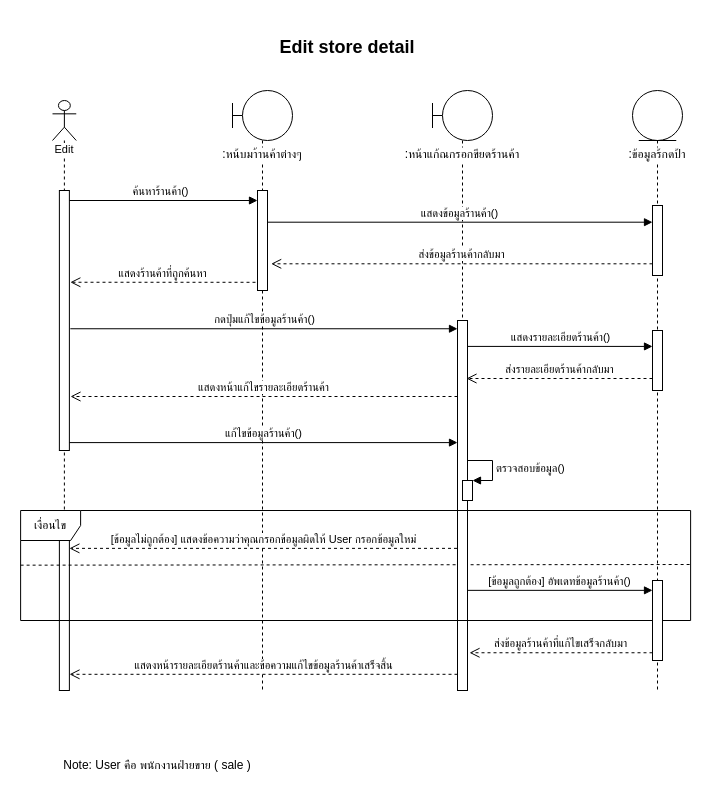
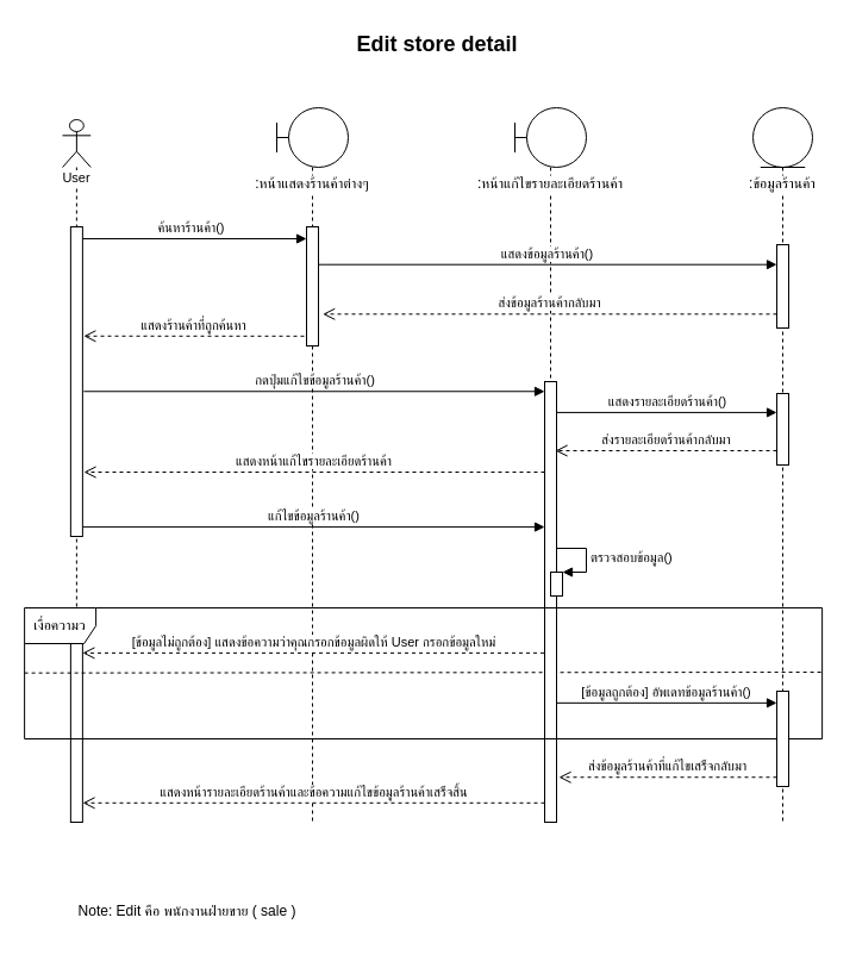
- <mxCell id="2" value="Edit store detail" style="rounded=1;fontStyle=1;fillColor=none;strokeColor=none;fontSize=18;strokeWidth=1;" parent="1" vertex="1"><mxGeometry x="272" y="30" width="150" height="30" as="geometry" /></mxCell>
+ <mxCell id="2" value="Edit store detail" style="rounded=1;fontStyle=1;fillColor=none;strokeColor=none;fontSize=18;strokeWidth=1;" parent="1" vertex="1"><mxGeometry x="292" y="20" width="150" height="30" as="geometry" /></mxCell>
- <mxCell id="4" value="Edit" style="shape=umlLifeline;participant=umlActor;perimeter=lifelinePerimeter;whiteSpace=wrap;html=1;container=1;collapsible=0;recursiveResize=0;verticalAlign=top;spacingTop=36;labelBackgroundColor=#ffffff;outlineConnect=0;strokeWidth=1;fontSize=11;size=40;" parent="1" vertex="1"><mxGeometry x="52.01" y="100" width="23.75" height="590" as="geometry" /></mxCell>
+ <mxCell id="4" value="User" style="shape=umlLifeline;participant=umlActor;perimeter=lifelinePerimeter;whiteSpace=wrap;html=1;container=1;collapsible=0;recursiveResize=0;verticalAlign=top;spacingTop=36;labelBackgroundColor=#ffffff;outlineConnect=0;strokeWidth=1;fontSize=11;size=40;" parent="1" vertex="1"><mxGeometry x="52.01" y="100" width="23.75" height="590" as="geometry" /></mxCell>
- <mxCell id="26" value=":หน้บมา้านค้าต่างๆ" style="text;align=center;fontStyle=0;verticalAlign=middle;spacingLeft=3;spacingRight=3;strokeColor=none;rotatable=0;points=[[0,0.5],[1,0.5]];portConstraint=eastwest;labelBackgroundColor=#ffffff;" parent="1" vertex="1"><mxGeometry x="222" y="140" width="80" height="26" as="geometry" /></mxCell>
+ <mxCell id="26" value=":หน้าแสดงร้านค้าต่างๆ" style="text;align=center;fontStyle=0;verticalAlign=middle;spacingLeft=3;spacingRight=3;strokeColor=none;rotatable=0;points=[[0,0.5],[1,0.5]];portConstraint=eastwest;labelBackgroundColor=#ffffff;" parent="1" vertex="1"><mxGeometry x="222" y="140" width="80" height="26" as="geometry" /></mxCell>
- <mxCell id="18" value=":หน้าแก้ณกรอกขียดร้านค้า" style="text;align=center;fontStyle=0;verticalAlign=middle;spacingLeft=3;spacingRight=3;strokeColor=none;rotatable=0;points=[[0,0.5],[1,0.5]];portConstraint=eastwest;labelBackgroundColor=#ffffff;" parent="14" vertex="1"><mxGeometry x="-10" y="50" width="80" height="26" as="geometry" /></mxCell>
+ <mxCell id="18" value=":หน้าแก้ไขรายละเอียดร้านค้า" style="text;align=center;fontStyle=0;verticalAlign=middle;spacingLeft=3;spacingRight=3;strokeColor=none;rotatable=0;points=[[0,0.5],[1,0.5]];portConstraint=eastwest;labelBackgroundColor=#ffffff;" parent="14" vertex="1"><mxGeometry x="-10" y="50" width="80" height="26" as="geometry" /></mxCell>
- <mxCell id="27" value=":ข้อมูลร้กดป้า" style="text;align=center;fontStyle=0;verticalAlign=middle;spacingLeft=3;spacingRight=3;strokeColor=none;rotatable=0;points=[[0,0.5],[1,0.5]];portConstraint=eastwest;labelBackgroundColor=#ffffff;" parent="1" vertex="1"><mxGeometry x="617" y="140" width="80" height="26" as="geometry" /></mxCell>
+ <mxCell id="27" value=":ข้อมูลร้านค้า" style="text;align=center;fontStyle=0;verticalAlign=middle;spacingLeft=3;spacingRight=3;strokeColor=none;rotatable=0;points=[[0,0.5],[1,0.5]];portConstraint=eastwest;labelBackgroundColor=#ffffff;" parent="1" vertex="1"><mxGeometry x="617" y="140" width="80" height="26" as="geometry" /></mxCell>
- <mxCell id="19" value="เงื่อนไข" style="shape=umlFrame;whiteSpace=wrap;html=1;" parent="1" vertex="1"><mxGeometry x="20.12" y="510" width="670" height="110" as="geometry" /></mxCell>
+ <mxCell id="19" value="เงื่อความว" style="shape=umlFrame;whiteSpace=wrap;html=1;" parent="1" vertex="1"><mxGeometry x="20.12" y="510" width="670" height="110" as="geometry" /></mxCell>
- <mxCell id="7" value="&lt;span style=&quot;text-align: left; font-size: 12px;&quot;&gt;Note: User คือ พนักงานฝ่ายขาย ( sale )&lt;/span&gt;" style="text;html=1;strokeColor=none;fillColor=none;align=center;verticalAlign=middle;whiteSpace=wrap;rounded=0;fontSize=12;" parent="1" vertex="1"><mxGeometry x="52.01" y="750" width="209.99" height="30" as="geometry" /></mxCell>
+ <mxCell id="7" value="&lt;span style=&quot;text-align: left; font-size: 12px;&quot;&gt;Note: Edit คือ พนักงานฝ่ายขาย ( sale )&lt;/span&gt;" style="text;html=1;strokeColor=none;fillColor=none;align=center;verticalAlign=middle;whiteSpace=wrap;rounded=0;fontSize=12;" parent="1" vertex="1"><mxGeometry x="52.01" y="750" width="209.99" height="30" as="geometry" /></mxCell>
